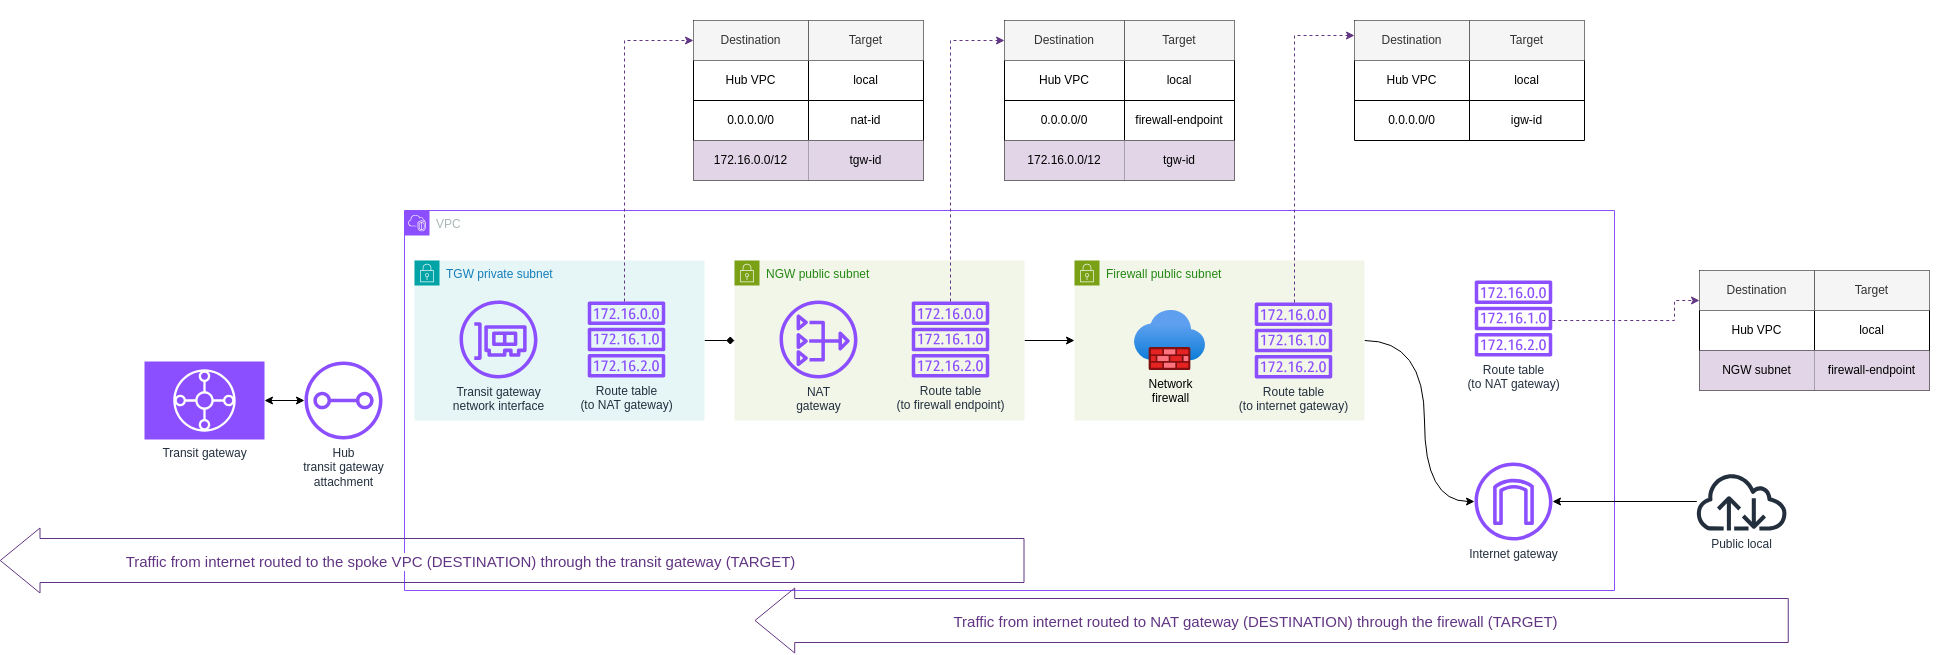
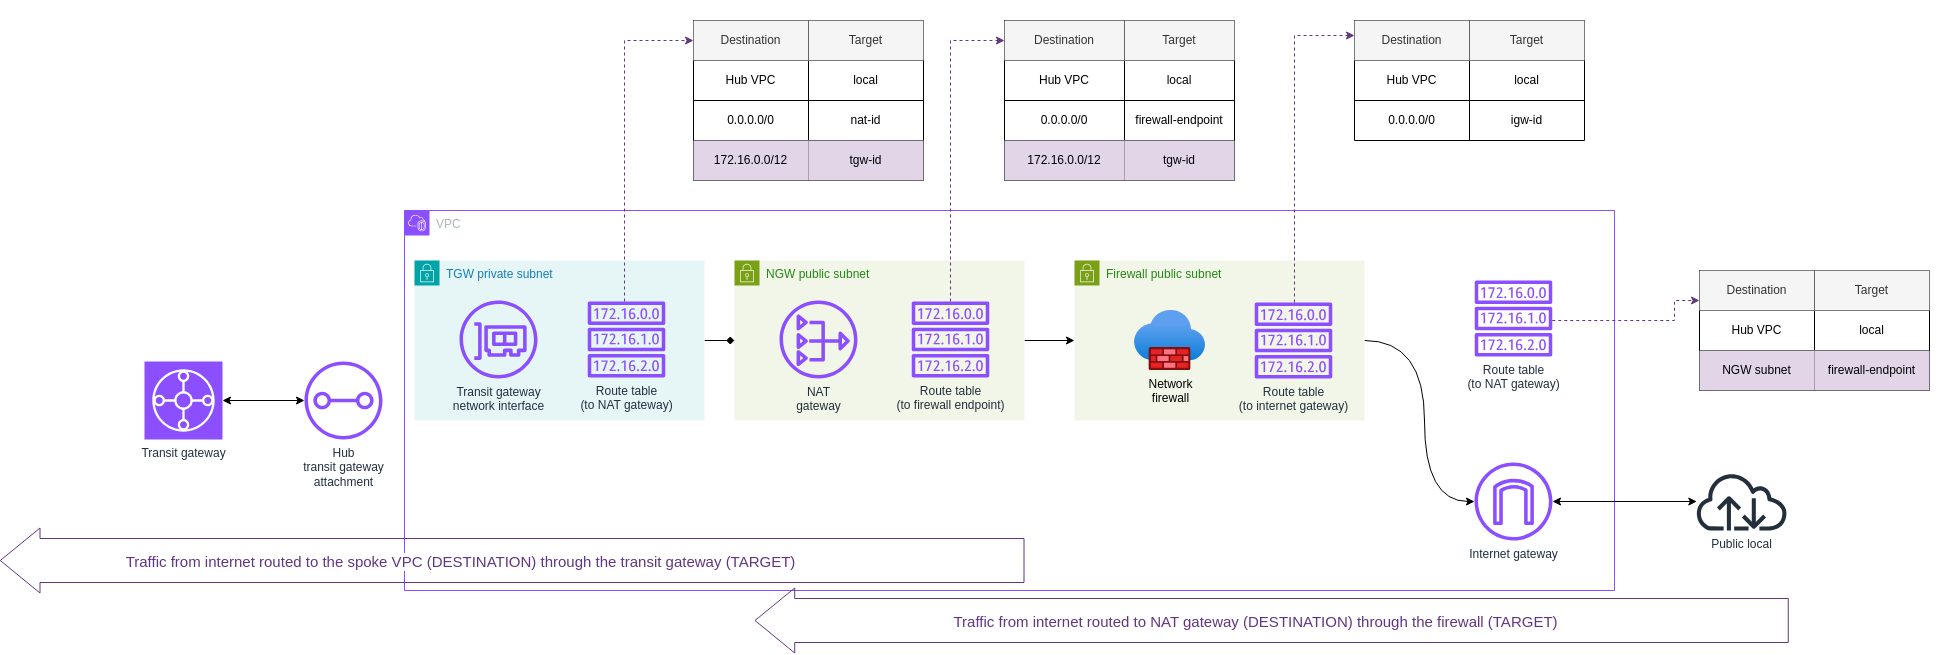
- <mxCell id="75" value="Transit gateway" style="sketch=0;points=[[0,0,0],[0.25,0,0],[0.5,0,0],[0.75,0,0],[1,0,0],[0,1,0],[0.25,1,0],[0.5,1,0],[0.75,1,0],[1,1,0],[0,0.25,0],[0,0.5,0],[0,0.75,0],[1,0.25,0],[1,0.5,0],[1,0.75,0]];outlineConnect=0;fontColor=#232F3E;fillColor=#8C4FFF;strokeColor=#ffffff;dashed=0;verticalLabelPosition=bottom;verticalAlign=top;align=center;html=1;fontSize=12;fontStyle=0;aspect=fixed;shape=mxgraph.aws4.resourceIcon;resIcon=mxgraph.aws4.transit_gateway;" vertex="1" parent="1"><mxGeometry x="20" y="361" width="120" height="78" as="geometry" /></mxCell>
+ <mxCell id="75" value="Transit gateway" style="sketch=0;points=[[0,0,0],[0.25,0,0],[0.5,0,0],[0.75,0,0],[1,0,0],[0,1,0],[0.25,1,0],[0.5,1,0],[0.75,1,0],[1,1,0],[0,0.25,0],[0,0.5,0],[0,0.75,0],[1,0.25,0],[1,0.5,0],[1,0.75,0]];outlineConnect=0;fontColor=#232F3E;fillColor=#8C4FFF;strokeColor=#ffffff;dashed=0;verticalLabelPosition=bottom;verticalAlign=top;align=center;html=1;fontSize=12;fontStyle=0;aspect=fixed;shape=mxgraph.aws4.resourceIcon;resIcon=mxgraph.aws4.transit_gateway;" vertex="1" parent="1"><mxGeometry x="20" y="361" width="78" height="78" as="geometry" /></mxCell>
- <mxCell id="58" style="edgeStyle=orthogonalEdgeStyle;rounded=0;orthogonalLoop=1;jettySize=auto;html=1;startArrow=classic;startFill=1;endArrow=none;" edge="1" parent="1" source="11" target="30"><mxGeometry relative="1" as="geometry" /></mxCell>
+ <mxCell id="58" style="edgeStyle=orthogonalEdgeStyle;rounded=0;orthogonalLoop=1;jettySize=auto;html=1;startArrow=classic;startFill=1;" edge="1" parent="1" source="11" target="30"><mxGeometry relative="1" as="geometry" /></mxCell>
